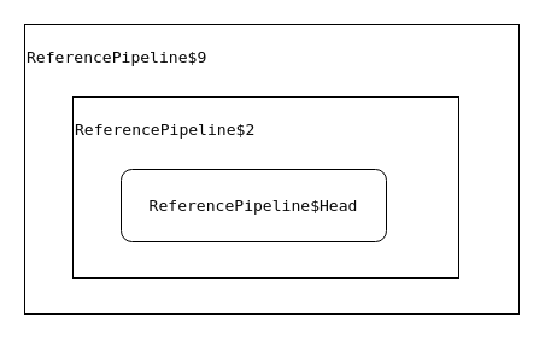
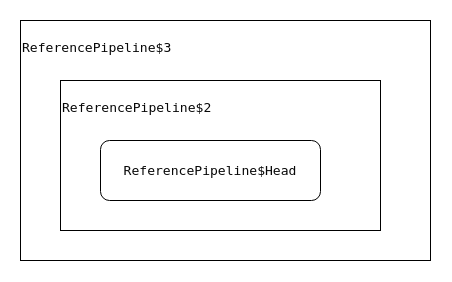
- <mxCell id="2" value="&lt;div style=&quot;background-color:#ffffff;color:#080808;font-family:'JetBrains Mono',monospace;font-size:9.8pt;&quot;&gt;&lt;pre&gt;ReferencePipeline$9&lt;/pre&gt;&lt;/div&gt;" style="rounded=0;whiteSpace=wrap;html=1;fillColor=none;align=left;verticalAlign=top;horizontal=1;labelPosition=center;verticalLabelPosition=middle;" vertex="1" parent="1"><mxGeometry x="20" y="20" width="410" height="240" as="geometry" /></mxCell>
+ <mxCell id="2" value="&lt;div style=&quot;background-color:#ffffff;color:#080808;font-family:'JetBrains Mono',monospace;font-size:9.8pt;&quot;&gt;&lt;pre&gt;ReferencePipeline$3&lt;/pre&gt;&lt;/div&gt;" style="rounded=0;whiteSpace=wrap;html=1;fillColor=none;align=left;verticalAlign=top;horizontal=1;labelPosition=center;verticalLabelPosition=middle;" vertex="1" parent="1"><mxGeometry x="20" y="20" width="410" height="240" as="geometry" /></mxCell>
